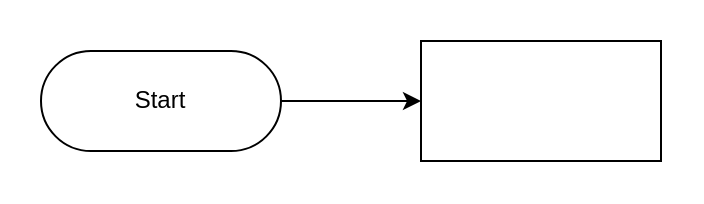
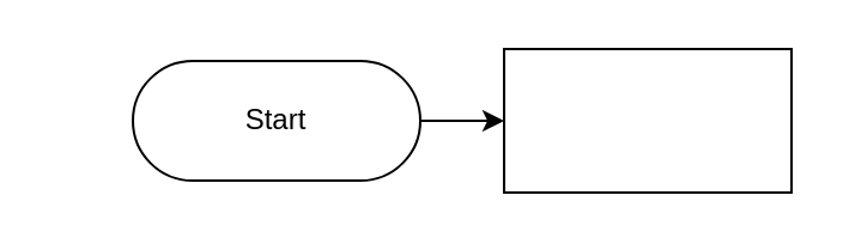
- <mxCell id="3" value="Start" style="rounded=1;whiteSpace=wrap;html=1;arcSize=50;fillColor=none;" vertex="1" parent="1"><mxGeometry x="20" y="25" width="120" height="50" as="geometry" /></mxCell>
+ <mxCell id="3" value="Start" style="rounded=1;whiteSpace=wrap;html=1;arcSize=50;fillColor=none;" vertex="1" parent="1"><mxGeometry x="55" y="25" width="120" height="50" as="geometry" /></mxCell>
